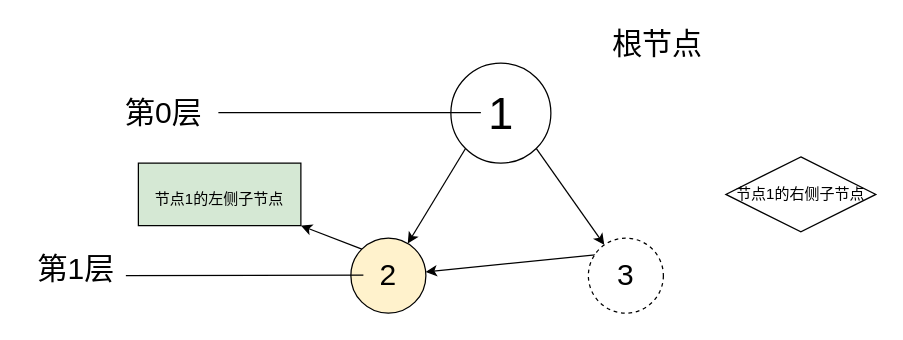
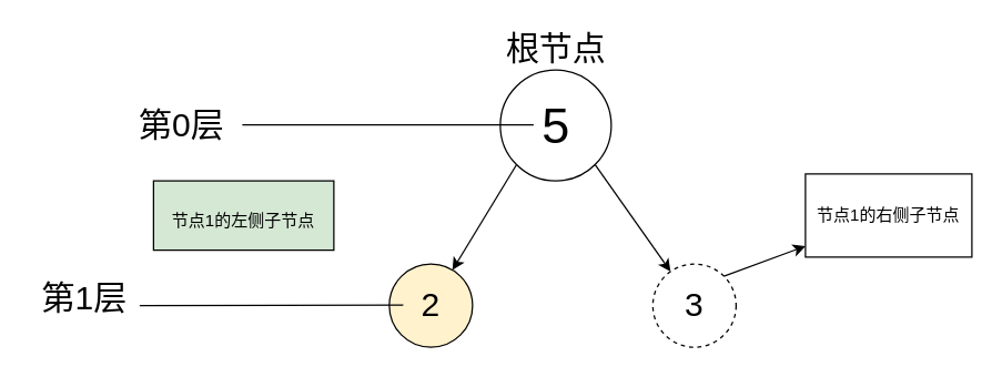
- <mxCell id="6" value="根节点&lt;br style=&quot;font-size: 24px&quot;&gt;" style="text;html=1;resizable=0;autosize=1;align=center;verticalAlign=middle;points=[];fillColor=none;strokeColor=none;rounded=0;fontSize=24;" vertex="1" parent="1"><mxGeometry x="480" y="20" width="90" height="30" as="geometry" /></mxCell>
+ <mxCell id="6" value="根节点&lt;br style=&quot;font-size: 24px&quot;&gt;" style="text;html=1;resizable=0;autosize=1;align=center;verticalAlign=middle;points=[];fillColor=none;strokeColor=none;rounded=0;fontSize=24;" vertex="1" parent="1"><mxGeometry x="355" y="20" width="90" height="30" as="geometry" /></mxCell>
- <mxCell id="5" value="1" style="text;html=1;resizable=0;autosize=1;align=center;verticalAlign=middle;points=[];fillColor=none;strokeColor=none;rounded=0;fontSize=36;" vertex="1" parent="1"><mxGeometry x="380" y="65" width="40" height="50" as="geometry" /></mxCell>
+ <mxCell id="5" value="5" style="text;html=1;resizable=0;autosize=1;align=center;verticalAlign=middle;points=[];fillColor=none;strokeColor=none;rounded=0;fontSize=36;" vertex="1" parent="1"><mxGeometry x="380" y="65" width="40" height="50" as="geometry" /></mxCell>
- <mxCell id="16" value="节点1的右侧子节点" style="rhombus;whiteSpace=wrap;html=1;fontSize=12;" vertex="1" parent="1"><mxGeometry x="580" y="125" width="120" height="60" as="geometry" /></mxCell>
+ <mxCell id="16" value="节点1的右侧子节点" style="rounded=0;whiteSpace=wrap;html=1;fontSize=12;" vertex="1" parent="1"><mxGeometry x="580" y="125" width="120" height="60" as="geometry" /></mxCell>
- <mxCell id="7" style="edgeStyle=none;html=1;exitX=0;exitY=0;exitDx=0;exitDy=0;fontSize=24;" edge="1" parent="1" source="8" target="15"><mxGeometry relative="1" as="geometry"><mxPoint x="240" y="170" as="targetPoint" /></mxGeometry></mxCell>
- <mxCell id="11" style="edgeStyle=none;html=1;exitX=1;exitY=0;exitDx=0;exitDy=0;fontSize=12;" edge="1" parent="1" source="12" target="8"><mxGeometry relative="1" as="geometry"><mxPoint x="590" y="160" as="targetPoint" /></mxGeometry></mxCell>
+ <mxCell id="11" style="edgeStyle=none;html=1;exitX=1;exitY=0;exitDx=0;exitDy=0;fontSize=12;" edge="1" parent="1" source="12" target="16"><mxGeometry relative="1" as="geometry"><mxPoint x="590" y="160" as="targetPoint" /></mxGeometry></mxCell>
